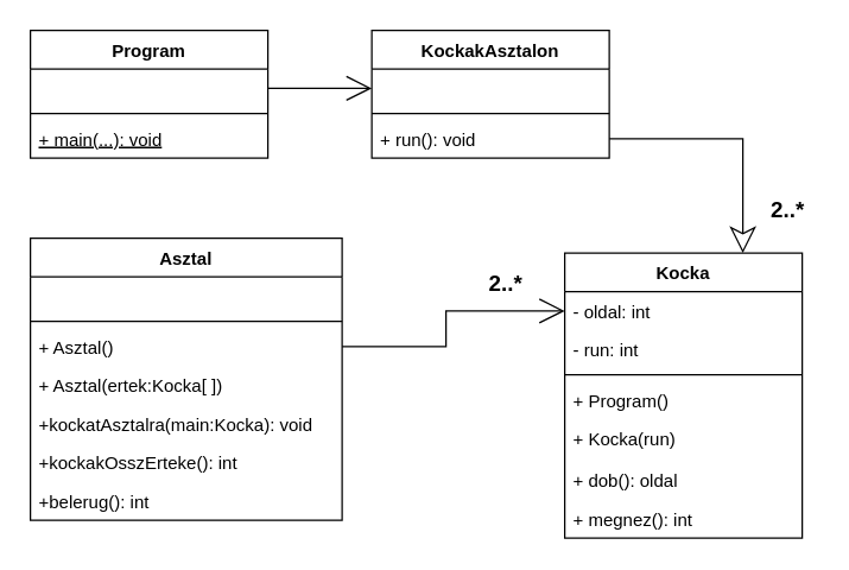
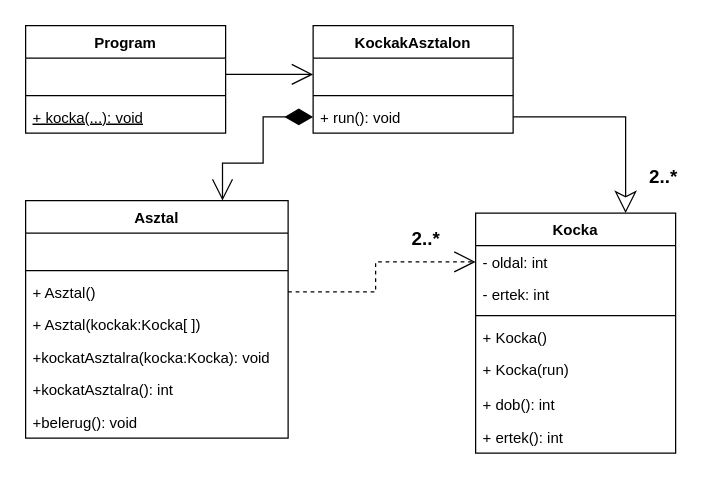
- <mxCell id="21" value="+ main(...): void" style="text;strokeColor=none;fillColor=none;align=left;verticalAlign=top;spacingLeft=4;spacingRight=4;overflow=hidden;rotatable=0;points=[[0,0.5],[1,0.5]];portConstraint=eastwest;fontStyle=4" parent="18" vertex="1"><mxGeometry y="60" width="160" height="26" as="geometry" /></mxCell>
+ <mxCell id="21" value="+ kocka(...): void" style="text;strokeColor=none;fillColor=none;align=left;verticalAlign=top;spacingLeft=4;spacingRight=4;overflow=hidden;rotatable=0;points=[[0,0.5],[1,0.5]];portConstraint=eastwest;fontStyle=4" parent="18" vertex="1"><mxGeometry y="60" width="160" height="26" as="geometry" /></mxCell>
+ <mxCell id="28" style="edgeStyle=orthogonalEdgeStyle;rounded=0;orthogonalLoop=1;jettySize=auto;html=1;exitX=0;exitY=0.5;exitDx=0;exitDy=0;entryX=0.75;entryY=0;entryDx=0;entryDy=0;endArrow=open;endFill=0;endSize=15;startArrow=diamondThin;startFill=1;startSize=20;" parent="1" source="25" target="10" edge="1"><mxGeometry relative="1" as="geometry"><Array as="points"><mxPoint x="210" y="93" /><mxPoint x="210" y="130" /><mxPoint x="178" y="130" /></Array></mxGeometry></mxCell>
- <mxCell id="29" style="edgeStyle=orthogonalEdgeStyle;rounded=0;orthogonalLoop=1;jettySize=auto;html=1;exitX=1;exitY=0.5;exitDx=0;exitDy=0;entryX=0;entryY=0.5;entryDx=0;entryDy=0;endArrow=open;endFill=0;endSize=15;" parent="1" source="13" target="3" edge="1"><mxGeometry relative="1" as="geometry" /></mxCell>
+ <mxCell id="29" style="edgeStyle=orthogonalEdgeStyle;rounded=0;orthogonalLoop=1;jettySize=auto;html=1;exitX=1;exitY=0.5;exitDx=0;exitDy=0;entryX=0;entryY=0.5;entryDx=0;entryDy=0;endArrow=open;endFill=0;endSize=15;dashed=1;" parent="1" source="13" target="3" edge="1"><mxGeometry relative="1" as="geometry" /></mxCell>
- <mxCell id="4" value="- run: int" style="text;strokeColor=none;fillColor=none;align=left;verticalAlign=top;spacingLeft=4;spacingRight=4;overflow=hidden;rotatable=0;points=[[0,0.5],[1,0.5]];portConstraint=eastwest;" parent="2" vertex="1"><mxGeometry y="52" width="160" height="26" as="geometry" /></mxCell>
+ <mxCell id="4" value="- ertek: int" style="text;strokeColor=none;fillColor=none;align=left;verticalAlign=top;spacingLeft=4;spacingRight=4;overflow=hidden;rotatable=0;points=[[0,0.5],[1,0.5]];portConstraint=eastwest;" parent="2" vertex="1"><mxGeometry y="52" width="160" height="26" as="geometry" /></mxCell>
- <mxCell id="14" value="+ Asztal(ertek:Kocka[ ])" style="text;strokeColor=none;fillColor=none;align=left;verticalAlign=top;spacingLeft=4;spacingRight=4;overflow=hidden;rotatable=0;points=[[0,0.5],[1,0.5]];portConstraint=eastwest;" parent="10" vertex="1"><mxGeometry y="86" width="210" height="26" as="geometry" /></mxCell>
+ <mxCell id="14" value="+ Asztal(kockak:Kocka[ ])" style="text;strokeColor=none;fillColor=none;align=left;verticalAlign=top;spacingLeft=4;spacingRight=4;overflow=hidden;rotatable=0;points=[[0,0.5],[1,0.5]];portConstraint=eastwest;" parent="10" vertex="1"><mxGeometry y="86" width="210" height="26" as="geometry" /></mxCell>
- <mxCell id="6" value="+ Program()" style="text;strokeColor=none;fillColor=none;align=left;verticalAlign=top;spacingLeft=4;spacingRight=4;overflow=hidden;rotatable=0;points=[[0,0.5],[1,0.5]];portConstraint=eastwest;" parent="2" vertex="1"><mxGeometry y="86" width="160" height="26" as="geometry" /></mxCell>
+ <mxCell id="6" value="+ Kocka()" style="text;strokeColor=none;fillColor=none;align=left;verticalAlign=top;spacingLeft=4;spacingRight=4;overflow=hidden;rotatable=0;points=[[0,0.5],[1,0.5]];portConstraint=eastwest;" parent="2" vertex="1"><mxGeometry y="86" width="160" height="26" as="geometry" /></mxCell>
- <mxCell id="15" value="+kockatAsztalra(main:Kocka): void" style="text;strokeColor=none;fillColor=none;align=left;verticalAlign=top;spacingLeft=4;spacingRight=4;overflow=hidden;rotatable=0;points=[[0,0.5],[1,0.5]];portConstraint=eastwest;" parent="10" vertex="1"><mxGeometry y="112" width="210" height="26" as="geometry" /></mxCell>
+ <mxCell id="15" value="+kockatAsztalra(kocka:Kocka): void" style="text;strokeColor=none;fillColor=none;align=left;verticalAlign=top;spacingLeft=4;spacingRight=4;overflow=hidden;rotatable=0;points=[[0,0.5],[1,0.5]];portConstraint=eastwest;" parent="10" vertex="1"><mxGeometry y="112" width="210" height="26" as="geometry" /></mxCell>
- <mxCell id="16" value="+kockakOsszErteke(): int" style="text;strokeColor=none;fillColor=none;align=left;verticalAlign=top;spacingLeft=4;spacingRight=4;overflow=hidden;rotatable=0;points=[[0,0.5],[1,0.5]];portConstraint=eastwest;" parent="10" vertex="1"><mxGeometry y="138" width="210" height="26" as="geometry" /></mxCell>
+ <mxCell id="16" value="+kockatAsztalra(): int" style="text;strokeColor=none;fillColor=none;align=left;verticalAlign=top;spacingLeft=4;spacingRight=4;overflow=hidden;rotatable=0;points=[[0,0.5],[1,0.5]];portConstraint=eastwest;" parent="10" vertex="1"><mxGeometry y="138" width="210" height="26" as="geometry" /></mxCell>
- <mxCell id="8" value="+ dob(): oldal" style="text;strokeColor=none;fillColor=none;align=left;verticalAlign=top;spacingLeft=4;spacingRight=4;overflow=hidden;rotatable=0;points=[[0,0.5],[1,0.5]];portConstraint=eastwest;" parent="2" vertex="1"><mxGeometry y="140" width="160" height="26" as="geometry" /></mxCell>
+ <mxCell id="8" value="+ dob(): int" style="text;strokeColor=none;fillColor=none;align=left;verticalAlign=top;spacingLeft=4;spacingRight=4;overflow=hidden;rotatable=0;points=[[0,0.5],[1,0.5]];portConstraint=eastwest;" parent="2" vertex="1"><mxGeometry y="140" width="160" height="26" as="geometry" /></mxCell>
- <mxCell id="17" value="+belerug(): int" style="text;strokeColor=none;fillColor=none;align=left;verticalAlign=top;spacingLeft=4;spacingRight=4;overflow=hidden;rotatable=0;points=[[0,0.5],[1,0.5]];portConstraint=eastwest;" parent="10" vertex="1"><mxGeometry y="164" width="210" height="26" as="geometry" /></mxCell>
+ <mxCell id="17" value="+belerug(): void" style="text;strokeColor=none;fillColor=none;align=left;verticalAlign=top;spacingLeft=4;spacingRight=4;overflow=hidden;rotatable=0;points=[[0,0.5],[1,0.5]];portConstraint=eastwest;" parent="10" vertex="1"><mxGeometry y="164" width="210" height="26" as="geometry" /></mxCell>
- <mxCell id="9" value="+ megnez(): int" style="text;strokeColor=none;fillColor=none;align=left;verticalAlign=top;spacingLeft=4;spacingRight=4;overflow=hidden;rotatable=0;points=[[0,0.5],[1,0.5]];portConstraint=eastwest;" parent="2" vertex="1"><mxGeometry y="166" width="160" height="26" as="geometry" /></mxCell>
+ <mxCell id="9" value="+ ertek(): int" style="text;strokeColor=none;fillColor=none;align=left;verticalAlign=top;spacingLeft=4;spacingRight=4;overflow=hidden;rotatable=0;points=[[0,0.5],[1,0.5]];portConstraint=eastwest;" parent="2" vertex="1"><mxGeometry y="166" width="160" height="26" as="geometry" /></mxCell>
